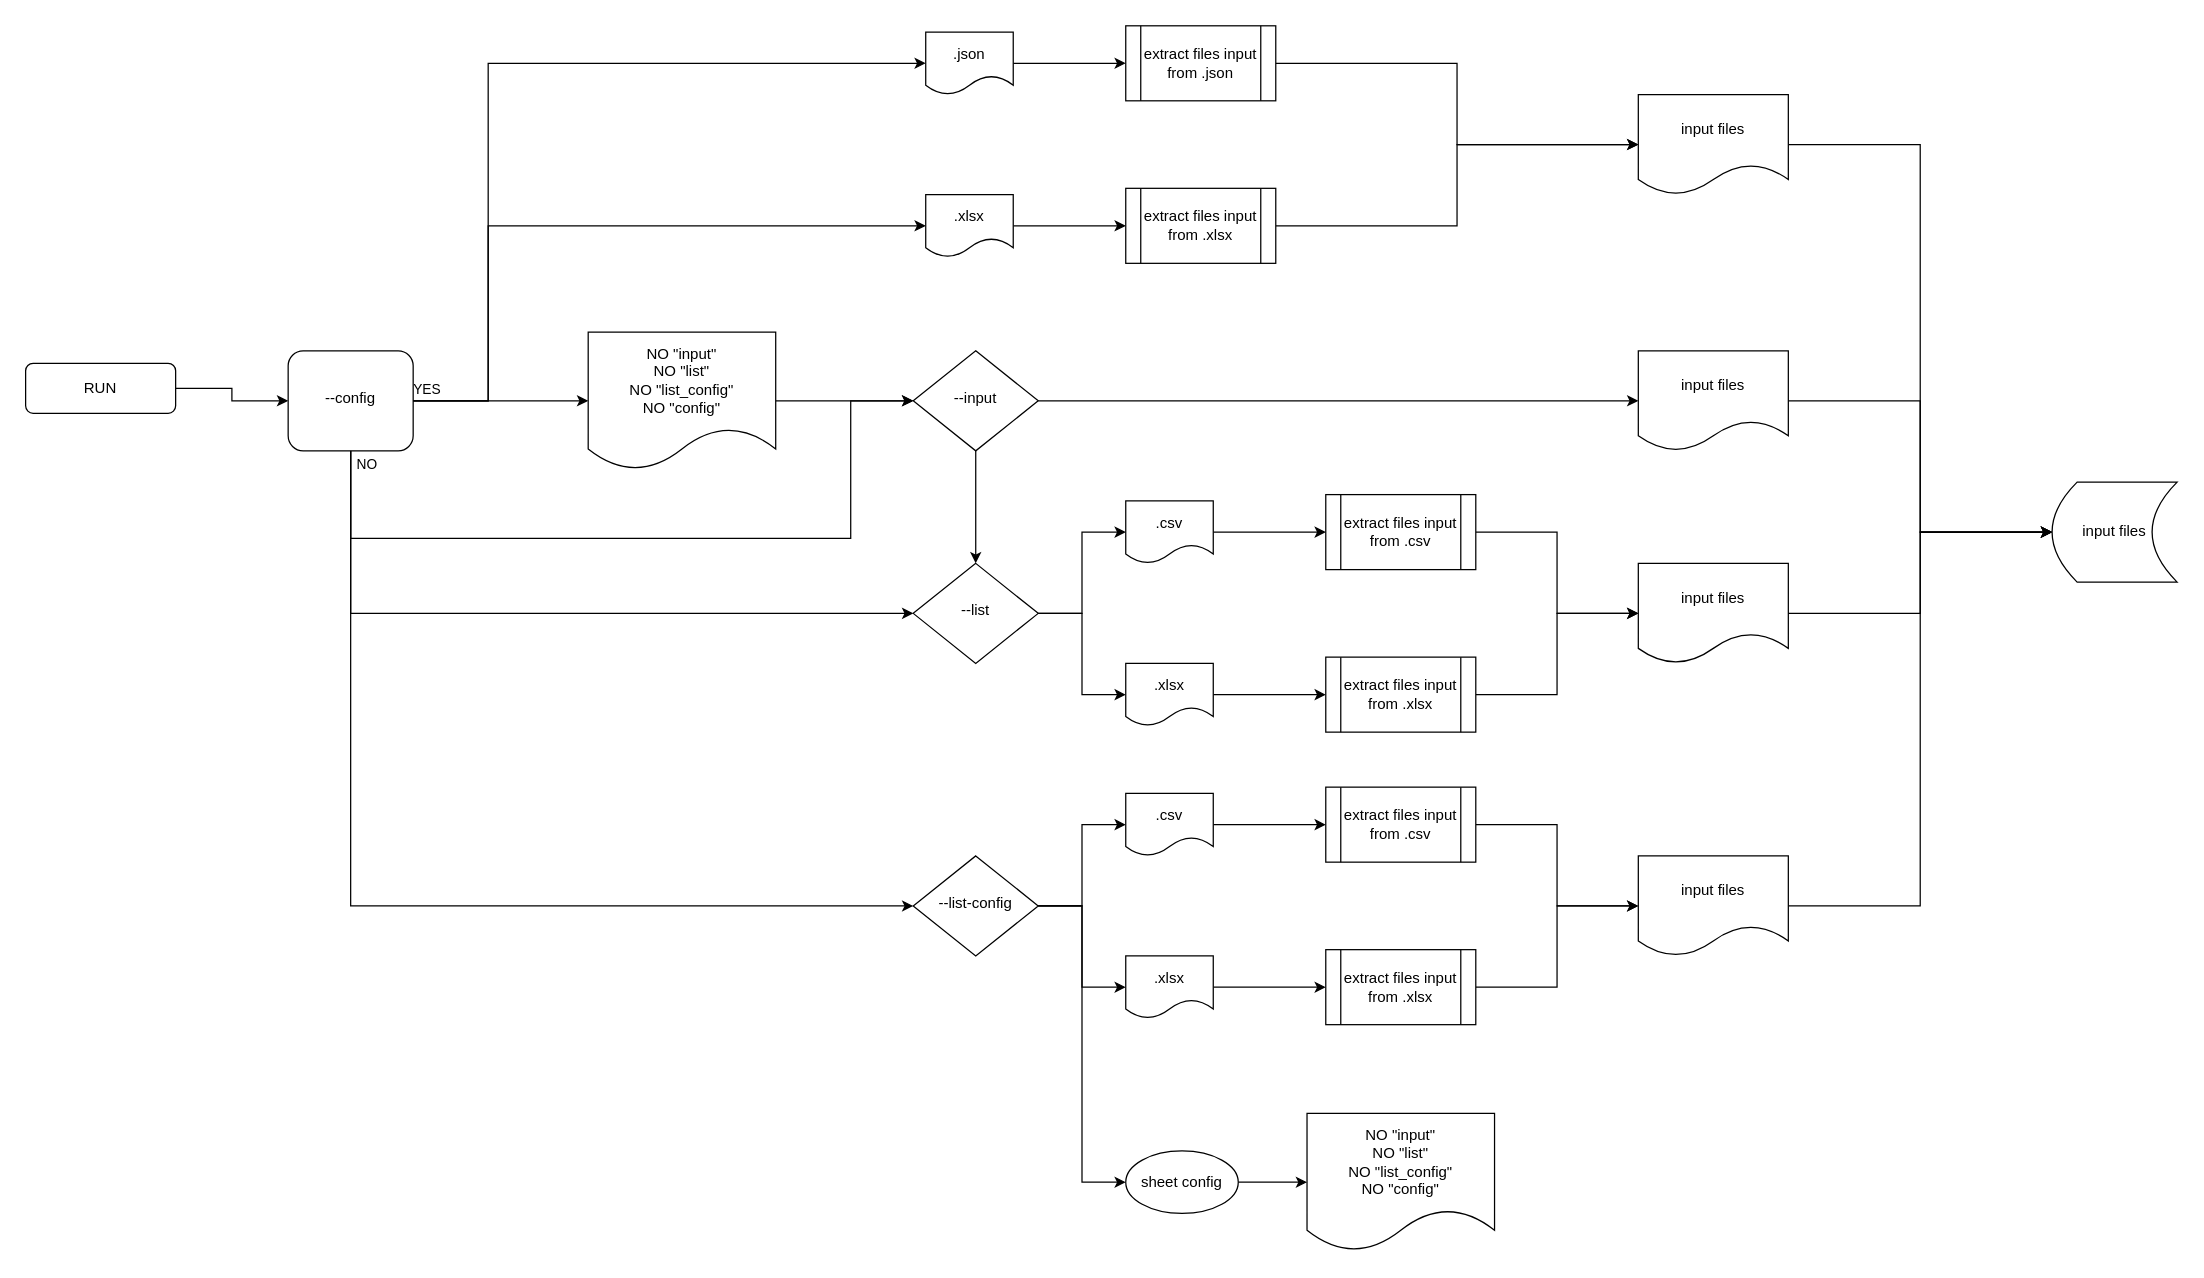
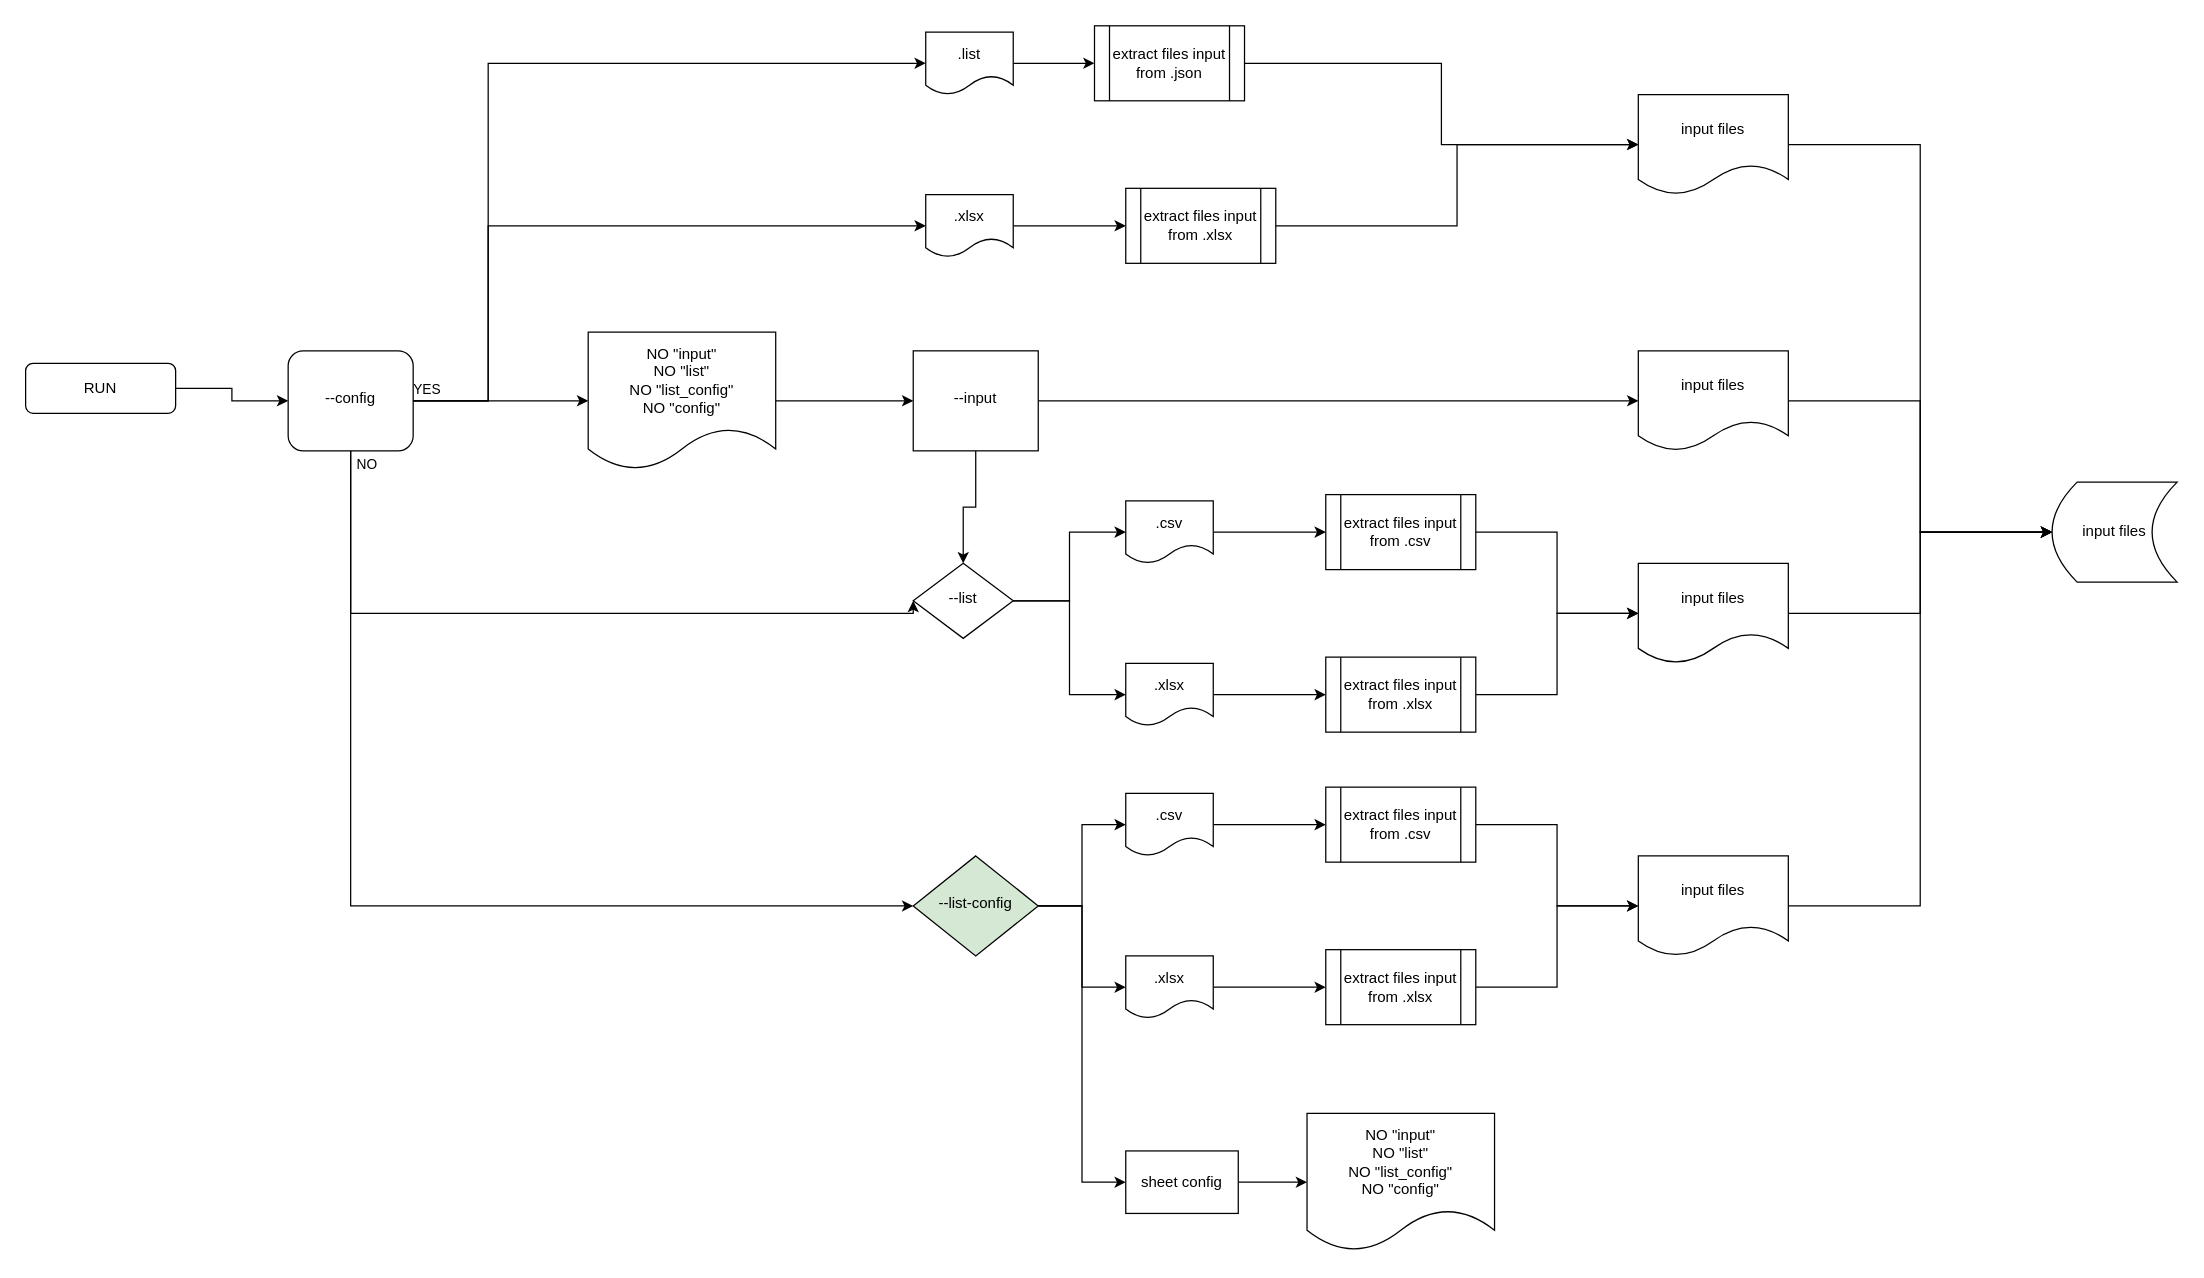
- <mxCell id="51" value=".json" style="shape=document;whiteSpace=wrap;html=1;boundedLbl=1;" vertex="1" parent="1"><mxGeometry x="740" y="25" width="70" height="50" as="geometry" /></mxCell>
+ <mxCell id="51" value=".list" style="shape=document;whiteSpace=wrap;html=1;boundedLbl=1;" vertex="1" parent="1"><mxGeometry x="740" y="25" width="70" height="50" as="geometry" /></mxCell>
- <mxCell id="49" value="extract files input&lt;br&gt;from .json" style="shape=process;whiteSpace=wrap;html=1;backgroundOutline=1;" vertex="1" parent="1"><mxGeometry x="900" y="20" width="120" height="60" as="geometry" /></mxCell>
+ <mxCell id="49" value="extract files input&lt;br&gt;from .json" style="shape=process;whiteSpace=wrap;html=1;backgroundOutline=1;" vertex="1" parent="1"><mxGeometry x="875" y="20" width="120" height="60" as="geometry" /></mxCell>
- <mxCell id="13" value="--input" style="rhombus;whiteSpace=wrap;html=1;shadow=0;fontFamily=Helvetica;fontSize=12;align=center;strokeWidth=1;spacing=6;spacingTop=-4;" parent="1" vertex="1"><mxGeometry x="730" y="280" width="100" height="80" as="geometry" /></mxCell>
+ <mxCell id="13" value="--input" style="whiteSpace=wrap;html=1;shadow=0;fontFamily=Helvetica;fontSize=12;align=center;strokeWidth=1;spacing=6;spacingTop=-4;rounded=0;" parent="1" vertex="1"><mxGeometry x="730" y="280" width="100" height="80" as="geometry" /></mxCell>
- <mxCell id="9" style="edgeStyle=orthogonalEdgeStyle;rounded=0;orthogonalLoop=1;jettySize=auto;html=1;exitX=0.5;exitY=1;exitDx=0;exitDy=0;entryX=0;entryY=0.5;entryDx=0;entryDy=0;" edge="1" parent="1" source="10" target="13"><mxGeometry relative="1" as="geometry"><Array as="points"><mxPoint x="280" y="430" /><mxPoint x="680" y="430" /><mxPoint x="680" y="320" /></Array></mxGeometry></mxCell>
- <mxCell id="16" value="--list" style="rhombus;whiteSpace=wrap;html=1;shadow=0;fontFamily=Helvetica;fontSize=12;align=center;strokeWidth=1;spacing=6;spacingTop=-4;" vertex="1" parent="1"><mxGeometry x="730" y="450" width="100" height="80" as="geometry" /></mxCell>
+ <mxCell id="16" value="--list" style="rhombus;whiteSpace=wrap;html=1;shadow=0;fontFamily=Helvetica;fontSize=12;align=center;strokeWidth=1;spacing=6;spacingTop=-4;" vertex="1" parent="1"><mxGeometry x="730" y="450" width="80" height="60" as="geometry" /></mxCell>
- <mxCell id="18" value="--list-config" style="rhombus;whiteSpace=wrap;html=1;shadow=0;fontFamily=Helvetica;fontSize=12;align=center;strokeWidth=1;spacing=6;spacingTop=-4;" vertex="1" parent="1"><mxGeometry x="730" y="684" width="100" height="80" as="geometry" /></mxCell>
+ <mxCell id="18" value="--list-config" style="rhombus;whiteSpace=wrap;html=1;shadow=0;fontFamily=Helvetica;fontSize=12;align=center;strokeWidth=1;spacing=6;spacingTop=-4;fillColor=#d5e8d4;" vertex="1" parent="1"><mxGeometry x="730" y="684" width="100" height="80" as="geometry" /></mxCell>
- <mxCell id="43" value="sheet config" style="ellipse;whiteSpace=wrap;html=1;" vertex="1" parent="1"><mxGeometry x="900" y="920" width="90" height="50" as="geometry" /></mxCell>
+ <mxCell id="43" value="sheet config" style="rounded=0;whiteSpace=wrap;html=1;" vertex="1" parent="1"><mxGeometry x="900" y="920" width="90" height="50" as="geometry" /></mxCell>
